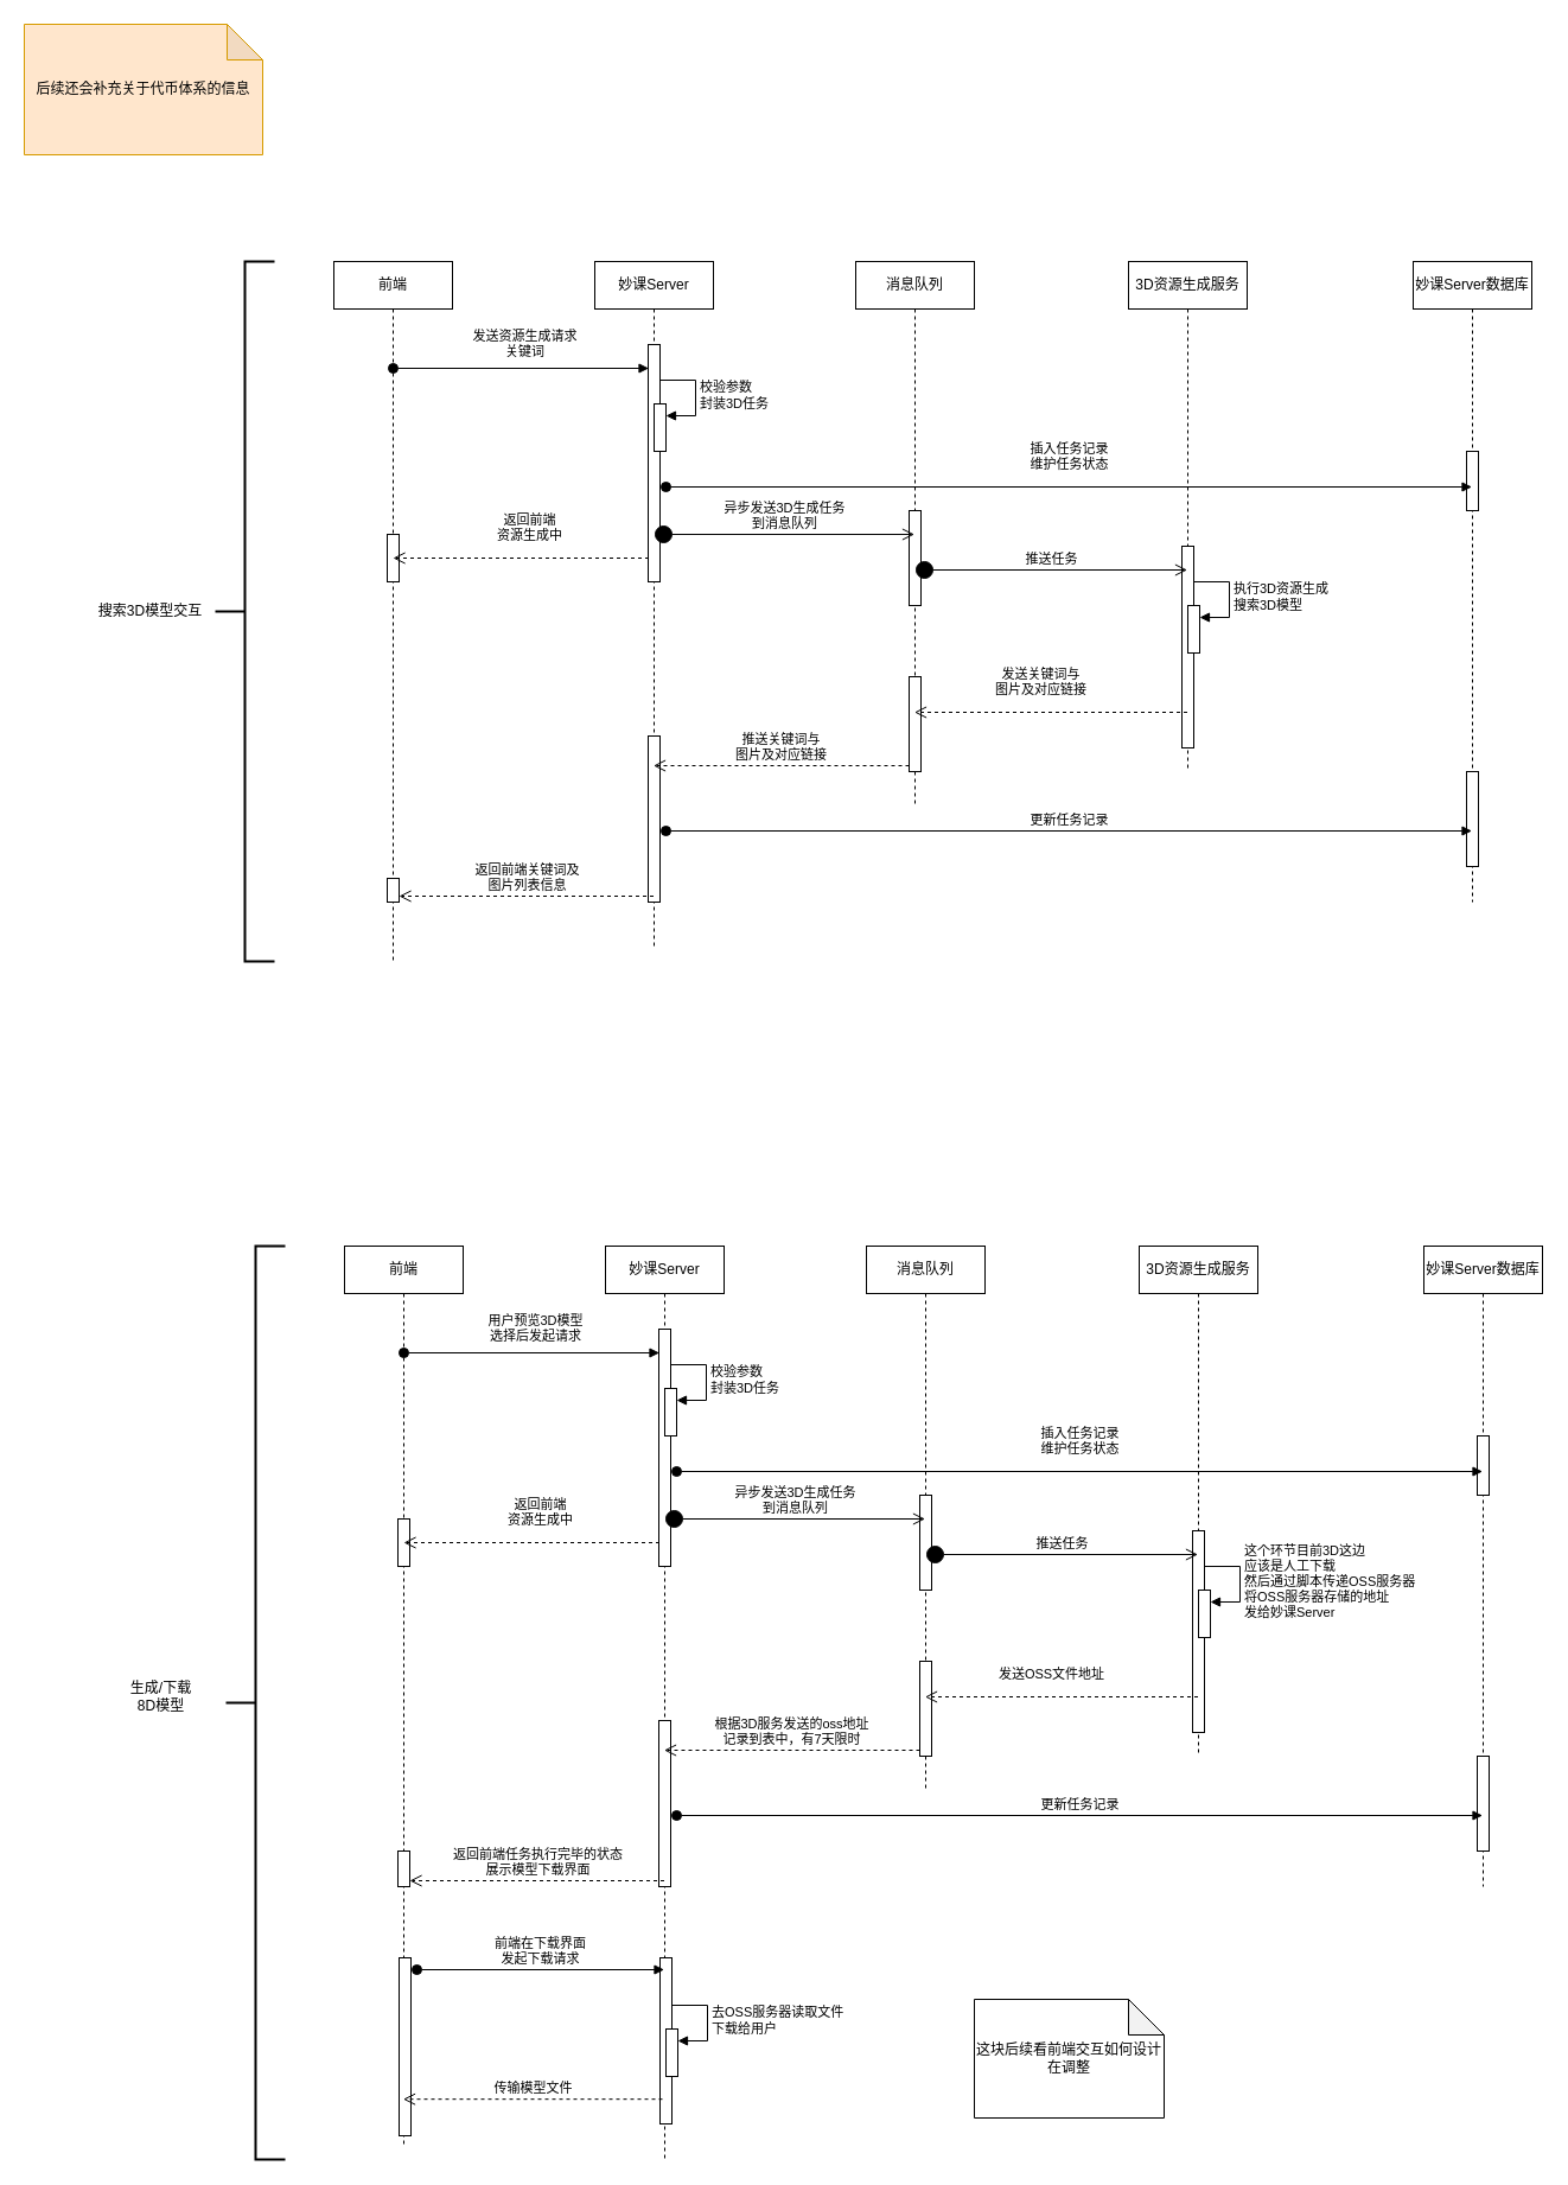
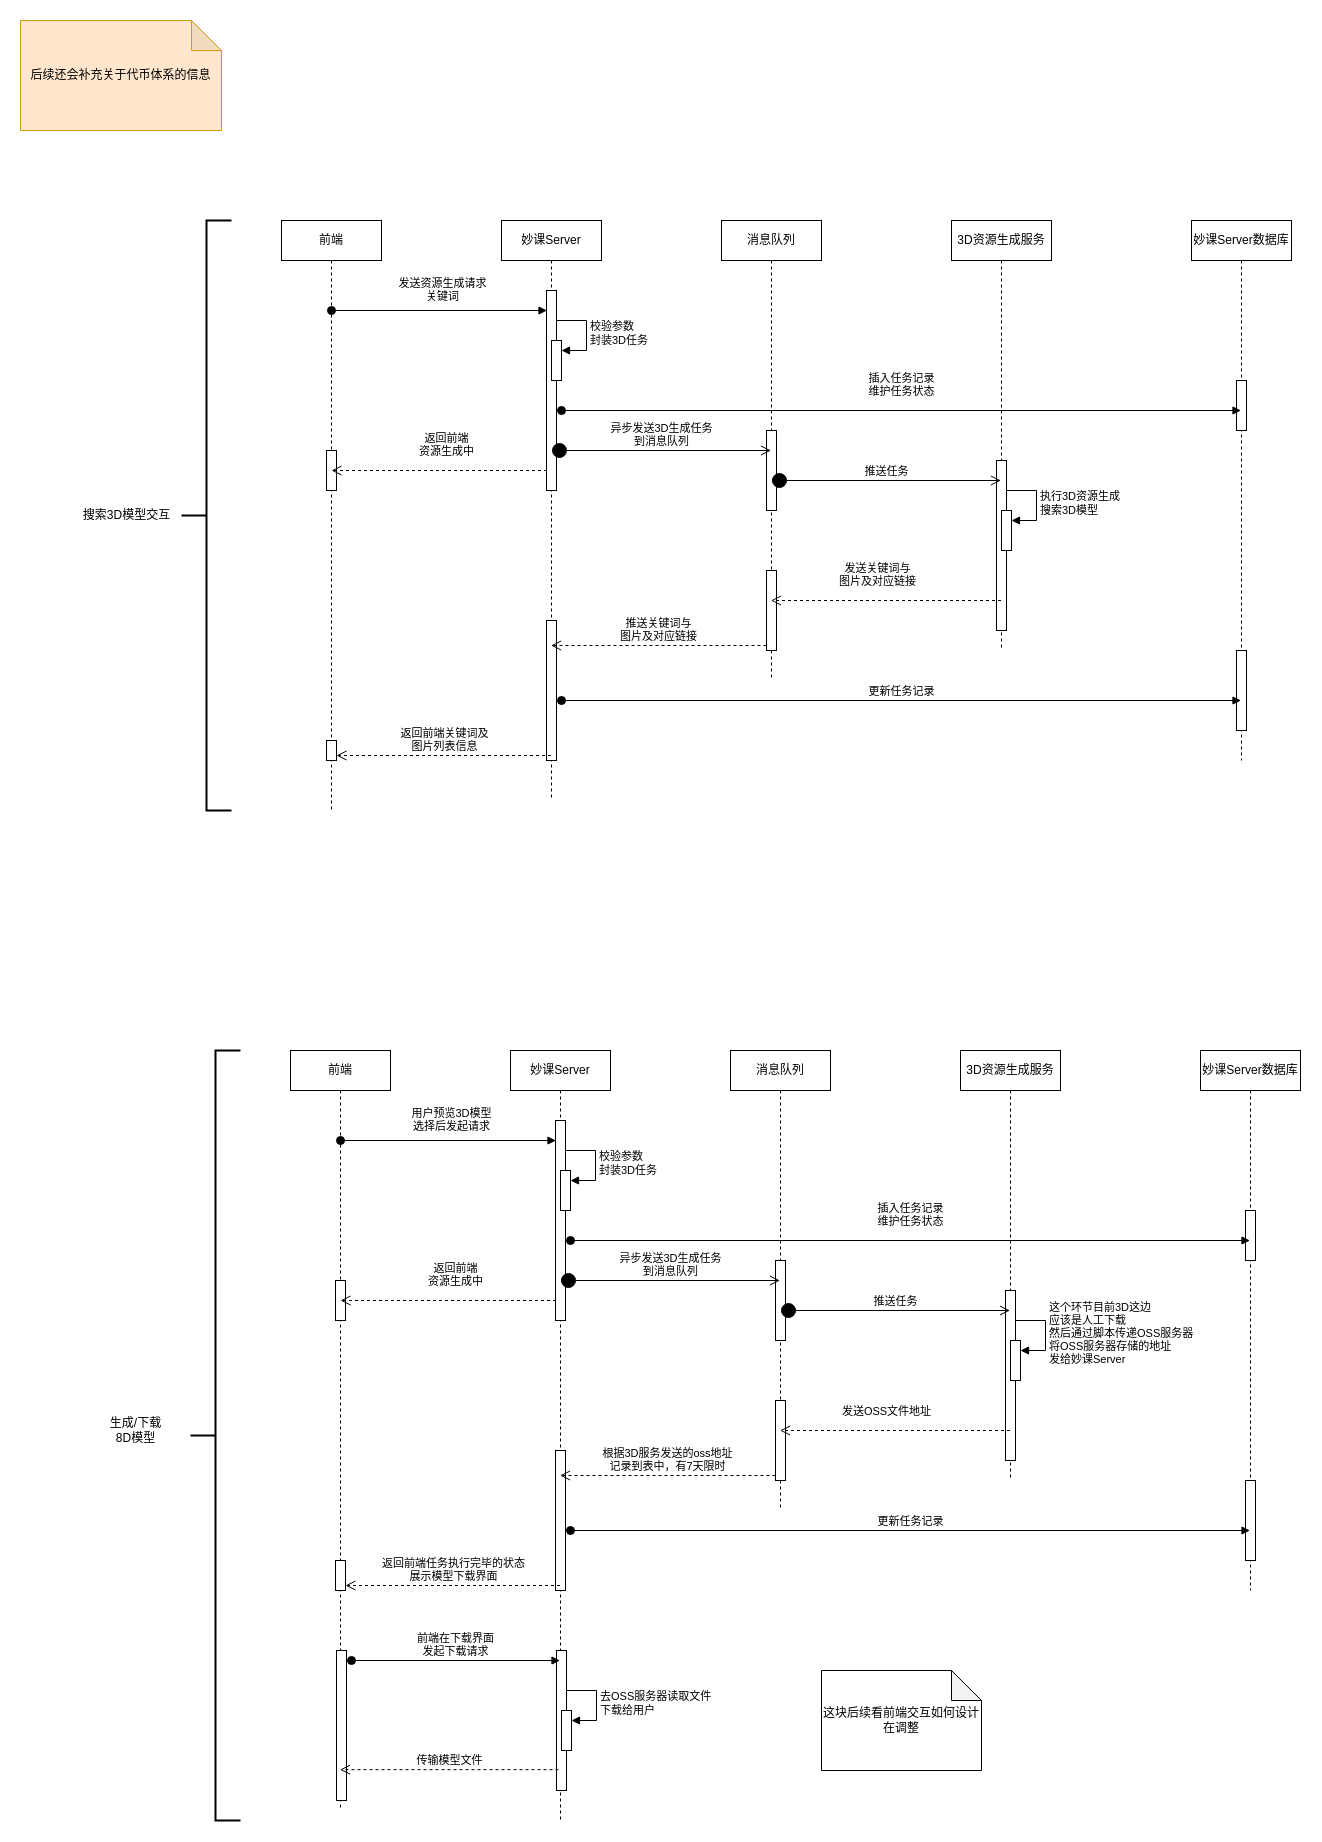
- <mxCell id="66" value="这块后续看前端交互如何设计在调整" style="shape=note;whiteSpace=wrap;html=1;backgroundOutline=1;darkOpacity=0.05;" vertex="1" parent="1"><mxGeometry x="821" y="1685" width="160" height="100" as="geometry" /></mxCell>
+ <mxCell id="66" value="这块后续看前端交互如何设计在调整" style="shape=note;whiteSpace=wrap;html=1;backgroundOutline=1;darkOpacity=0.05;" vertex="1" parent="1"><mxGeometry x="821" y="1670" width="160" height="100" as="geometry" /></mxCell>
